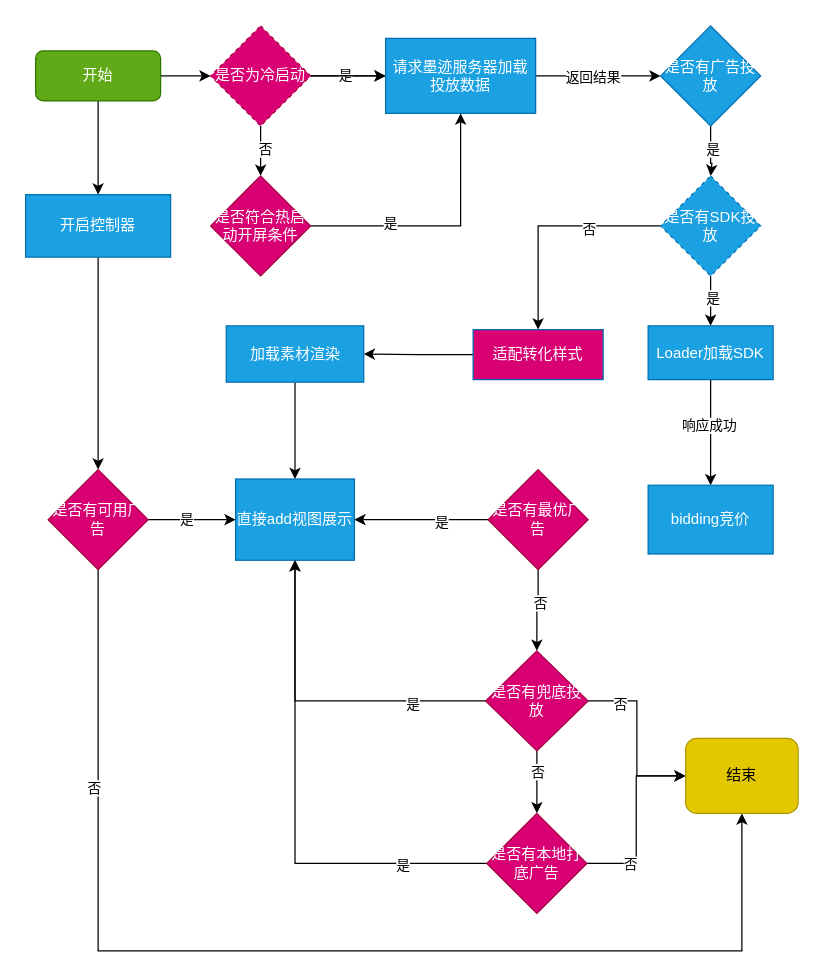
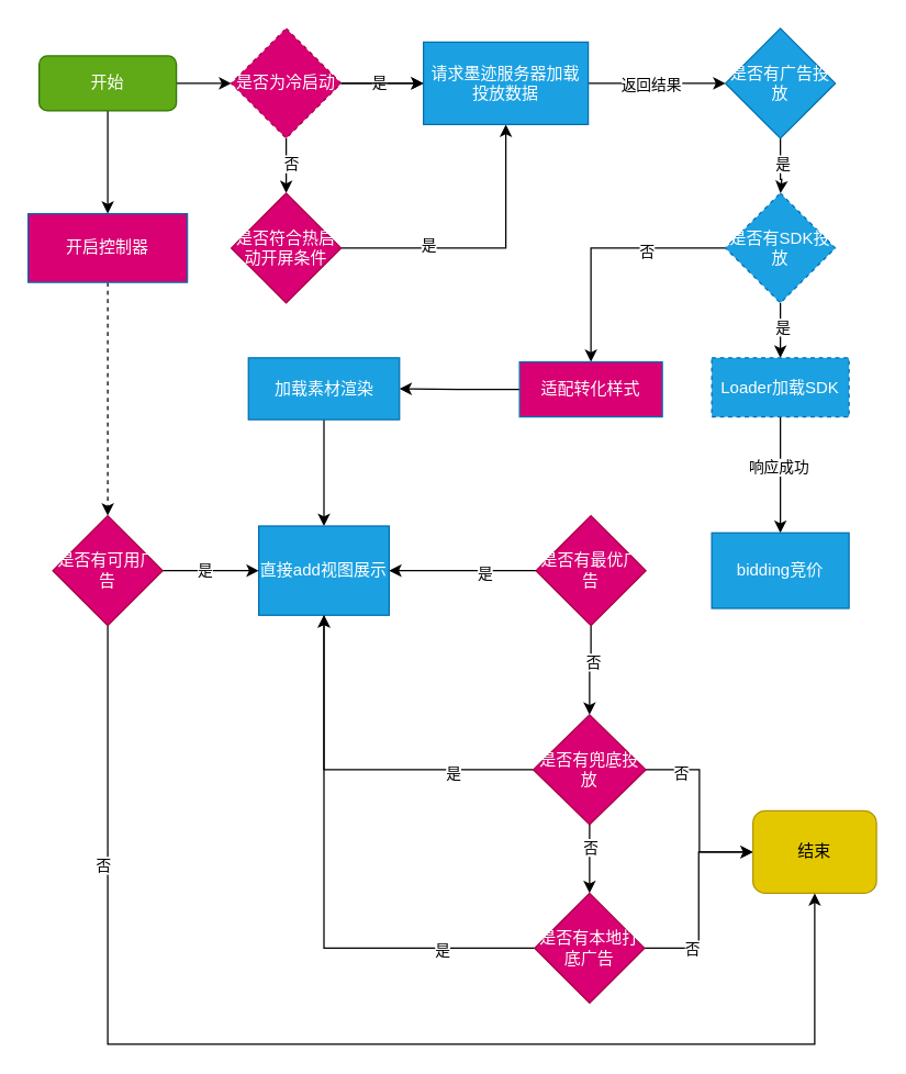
- <mxCell id="18" value="开启控制器" style="rounded=0;whiteSpace=wrap;html=1;fillColor=#1ba1e2;fontColor=#ffffff;strokeColor=#006EAF;" vertex="1" parent="1"><mxGeometry x="20" y="155" width="116" height="50" as="geometry" /></mxCell>
+ <mxCell id="18" value="开启控制器" style="rounded=0;whiteSpace=wrap;html=1;fillColor=#d80073;fontColor=#ffffff;strokeColor=#006EAF;" vertex="1" parent="1"><mxGeometry x="20" y="155" width="116" height="50" as="geometry" /></mxCell>
- <mxCell id="33" value="Loader加载SDK" style="whiteSpace=wrap;html=1;fillColor=#1ba1e2;fontColor=#ffffff;strokeColor=#006EAF;" vertex="1" parent="1"><mxGeometry x="518" y="260" width="100" height="43" as="geometry" /></mxCell>
+ <mxCell id="33" value="Loader加载SDK" style="whiteSpace=wrap;html=1;fillColor=#1ba1e2;fontColor=#ffffff;strokeColor=#006EAF;dashed=1;" vertex="1" parent="1"><mxGeometry x="518" y="260" width="100" height="43" as="geometry" /></mxCell>
- <mxCell id="17" value="" style="edgeStyle=orthogonalEdgeStyle;rounded=0;orthogonalLoop=1;jettySize=auto;html=1;" edge="1" parent="1" source="18" target="58"><mxGeometry relative="1" as="geometry" /></mxCell>
+ <mxCell id="17" value="" style="edgeStyle=orthogonalEdgeStyle;rounded=0;orthogonalLoop=1;jettySize=auto;html=1;dashed=1;" edge="1" parent="1" source="18" target="58"><mxGeometry relative="1" as="geometry" /></mxCell>
